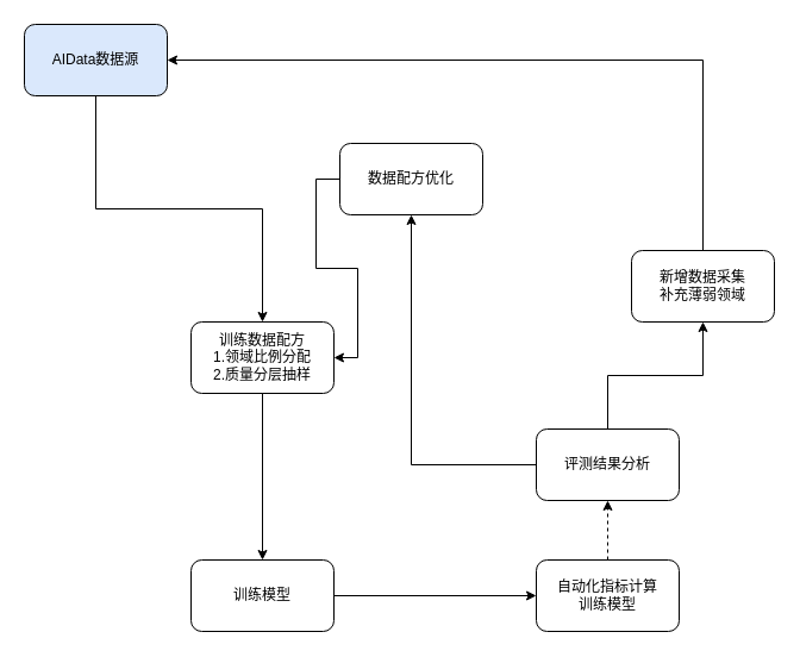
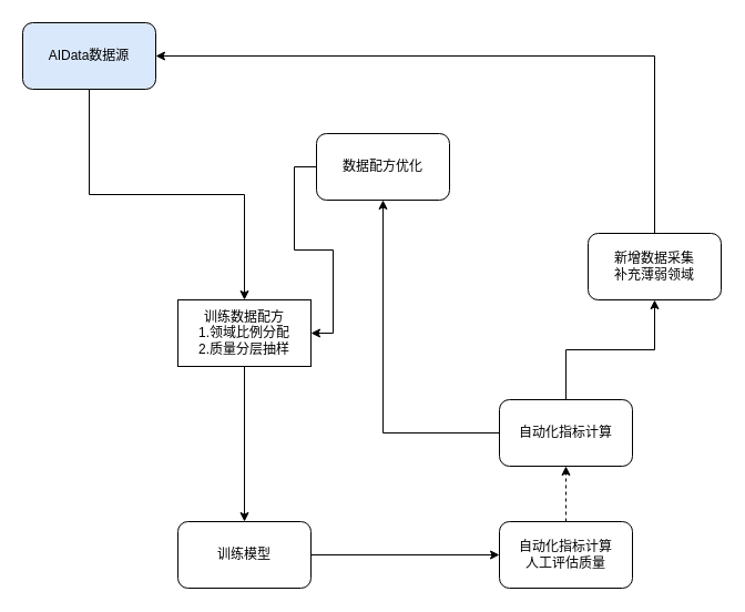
- <mxCell id="5" value="训练数据配方&lt;div&gt;1.领域比例分配&lt;/div&gt;&lt;div&gt;2.质量分层抽样&lt;/div&gt;" style="rounded=1;whiteSpace=wrap;html=1;" parent="1" vertex="1"><mxGeometry x="160" y="270" width="120" height="60" as="geometry" /></mxCell>
+ <mxCell id="5" value="训练数据配方&lt;div&gt;1.领域比例分配&lt;/div&gt;&lt;div&gt;2.质量分层抽样&lt;/div&gt;" style="whiteSpace=wrap;html=1;rounded=0;" parent="1" vertex="1"><mxGeometry x="160" y="270" width="120" height="60" as="geometry" /></mxCell>
- <mxCell id="12" value="评测结果分析" style="rounded=1;whiteSpace=wrap;html=1;" vertex="1" parent="1"><mxGeometry x="450" y="360" width="120" height="60" as="geometry" /></mxCell>
+ <mxCell id="12" value="自动化指标计算" style="rounded=1;whiteSpace=wrap;html=1;" vertex="1" parent="1"><mxGeometry x="450" y="360" width="120" height="60" as="geometry" /></mxCell>
- <mxCell id="9" value="自动化指标计算&lt;br&gt;&lt;div&gt;训练模型&lt;/div&gt;" style="rounded=1;whiteSpace=wrap;html=1;" parent="1" vertex="1"><mxGeometry x="450" y="470" width="120" height="60" as="geometry" /></mxCell>
+ <mxCell id="9" value="自动化指标计算&lt;br&gt;&lt;div&gt;人工评估质量&lt;/div&gt;" style="rounded=1;whiteSpace=wrap;html=1;" parent="1" vertex="1"><mxGeometry x="450" y="470" width="120" height="60" as="geometry" /></mxCell>
